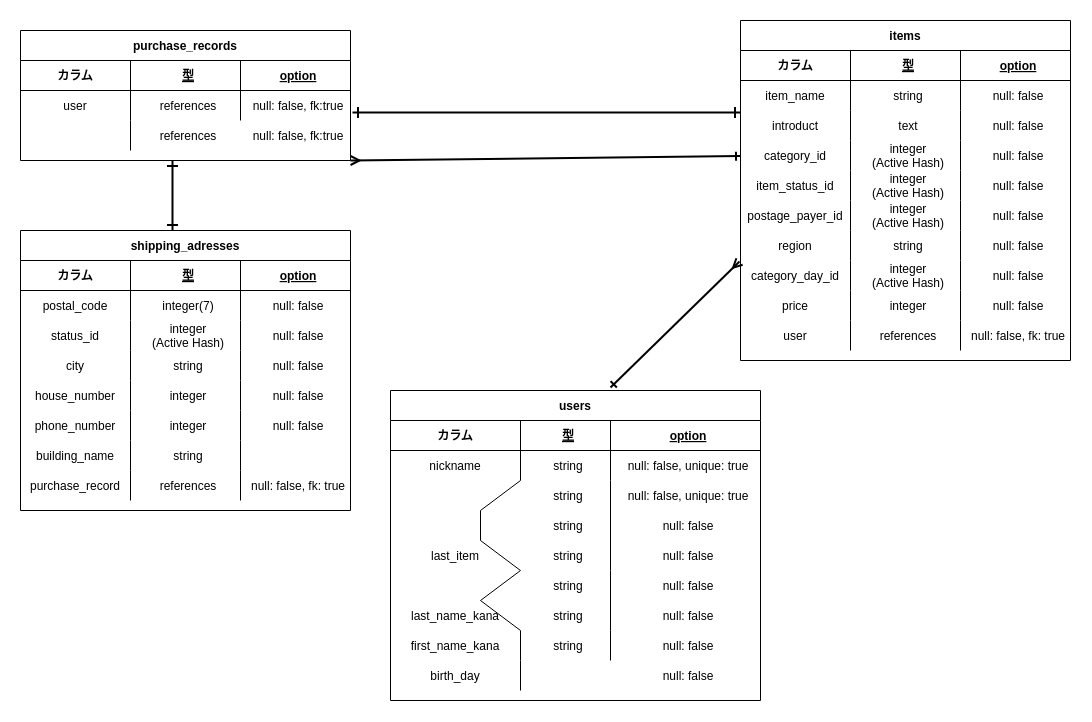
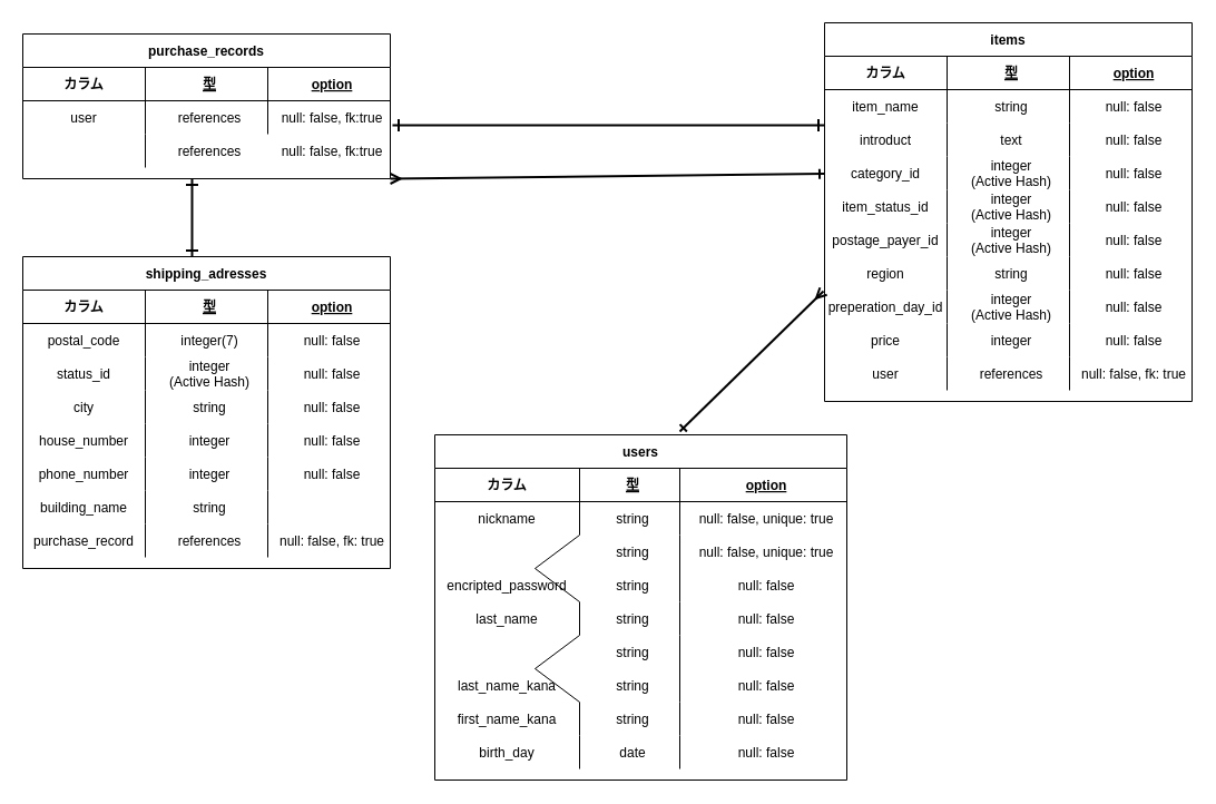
- <mxCell id="67" value="category_day_id" style="shape=partialRectangle;connectable=0;fillColor=none;top=0;left=0;bottom=0;right=0;editable=1;overflow=hidden;" parent="66" vertex="1"><mxGeometry width="110" height="30" as="geometry" /></mxCell>
+ <mxCell id="67" value="preperation_day_id" style="shape=partialRectangle;connectable=0;fillColor=none;top=0;left=0;bottom=0;right=0;editable=1;overflow=hidden;" parent="66" vertex="1"><mxGeometry width="110" height="30" as="geometry" /></mxCell>
+ <mxCell id="15" value="encripted_password" style="shape=partialRectangle;connectable=0;fillColor=none;top=0;left=0;bottom=0;right=0;editable=1;overflow=hidden;" parent="14" vertex="1"><mxGeometry width="130" height="30" as="geometry" /></mxCell>
- <mxCell id="19" value="last_item" style="shape=partialRectangle;connectable=0;fillColor=none;top=0;left=0;bottom=0;right=0;editable=1;overflow=hidden;" parent="18" vertex="1"><mxGeometry width="130" height="30" as="geometry" /></mxCell>
+ <mxCell id="19" value="last_name" style="shape=partialRectangle;connectable=0;fillColor=none;top=0;left=0;bottom=0;right=0;editable=1;overflow=hidden;" parent="18" vertex="1"><mxGeometry width="130" height="30" as="geometry" /></mxCell>
+ <mxCell id="35" value="date" style="shape=partialRectangle;connectable=0;fillColor=none;top=0;left=0;bottom=0;right=0;align=center;spacingLeft=6;overflow=hidden;" vertex="1" parent="33"><mxGeometry x="130" width="90" height="30" as="geometry" /></mxCell>
